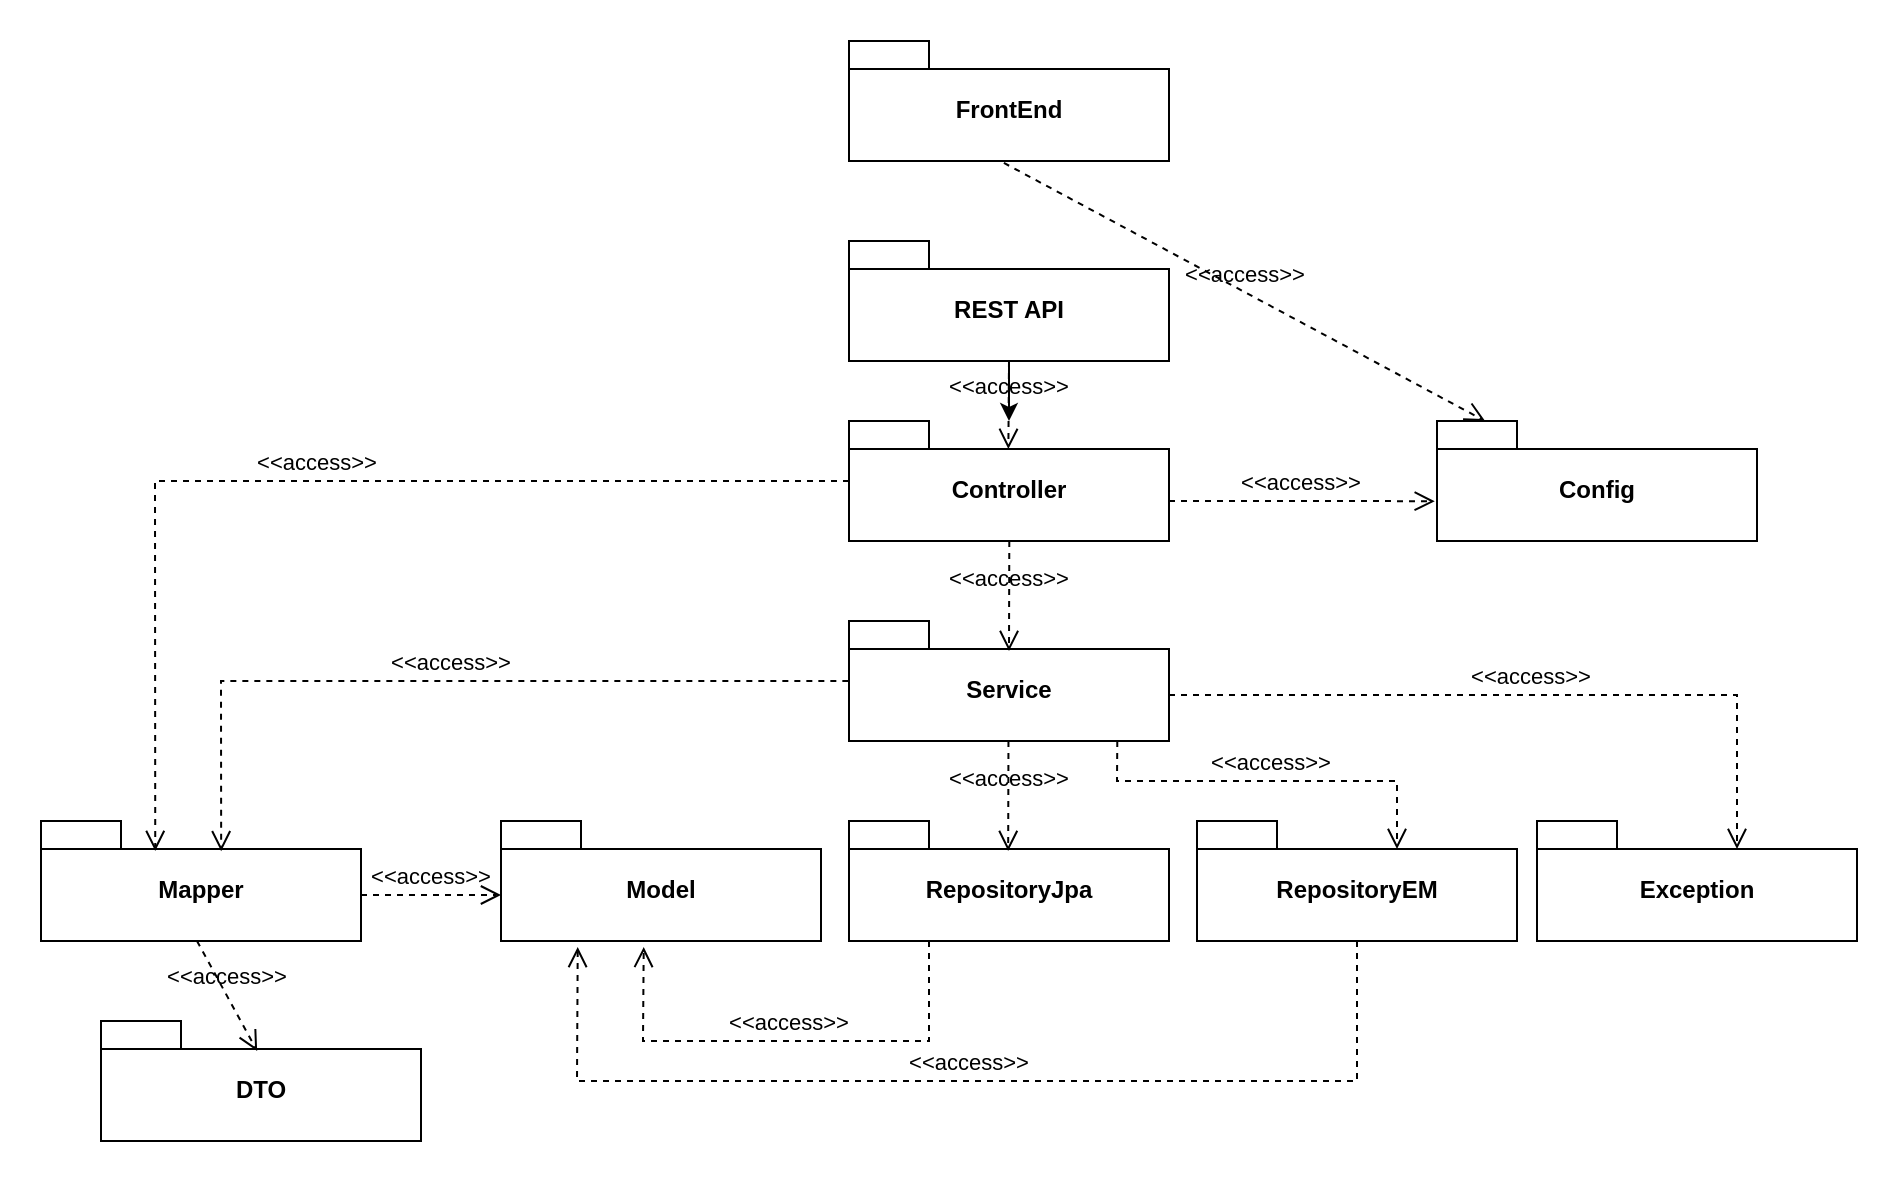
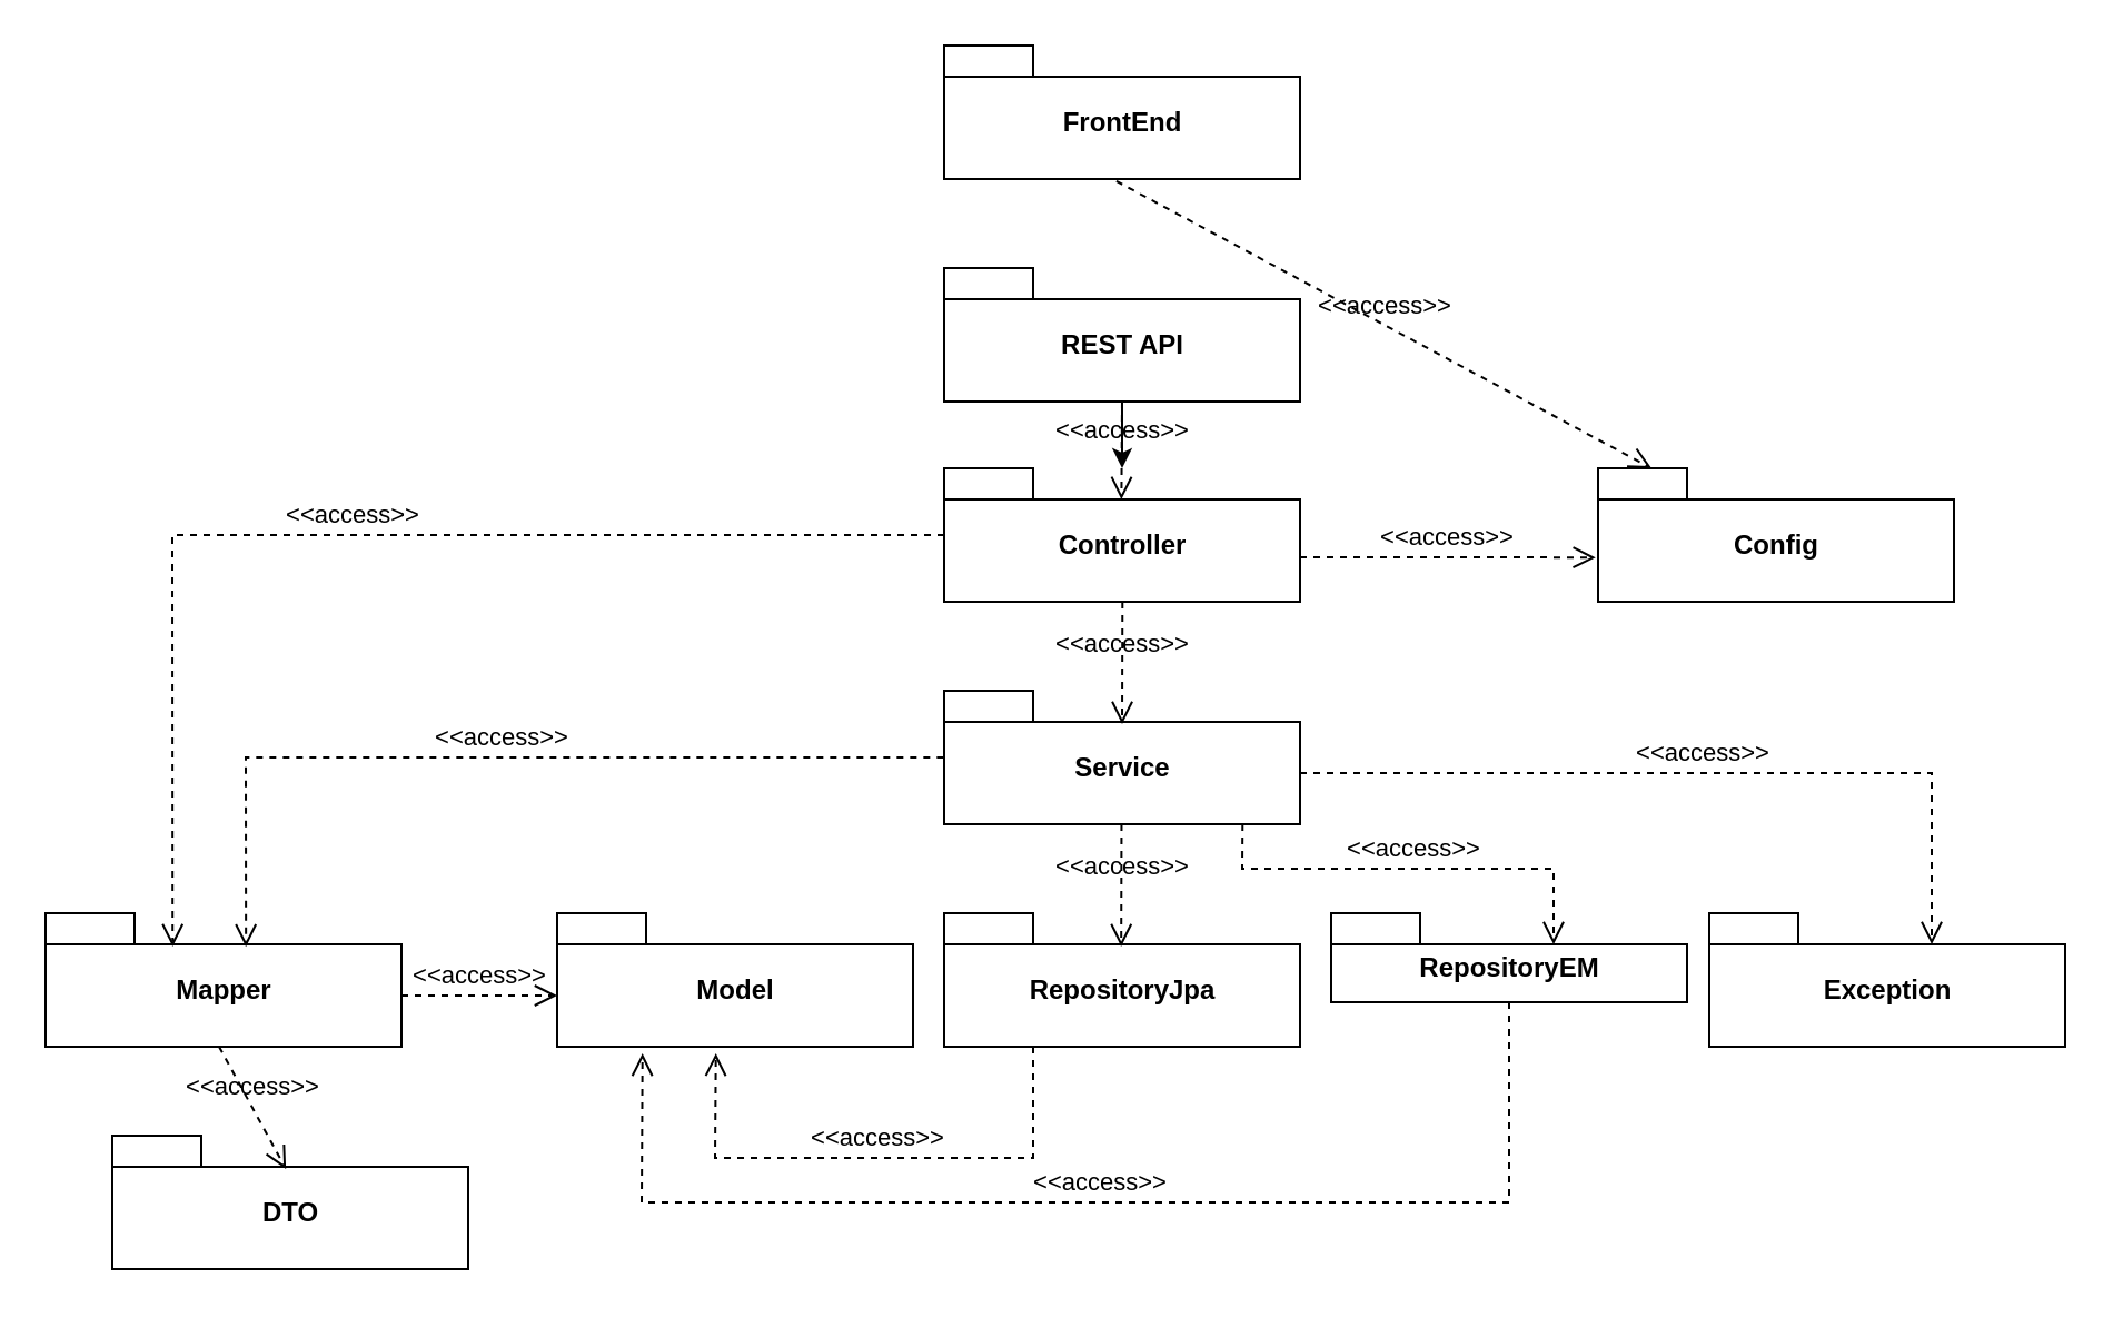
- <mxCell id="22" value="RepositoryEM" style="shape=folder;fontStyle=1;spacingTop=10;tabWidth=40;tabHeight=14;tabPosition=left;html=1;" vertex="1" parent="1"><mxGeometry x="598" y="410" width="160" height="60" as="geometry" /></mxCell>
+ <mxCell id="22" value="RepositoryEM" style="shape=folder;fontStyle=1;spacingTop=10;tabWidth=40;tabHeight=14;tabPosition=left;html=1;" vertex="1" parent="1"><mxGeometry x="598" y="410" width="160" height="40" as="geometry" /></mxCell>
